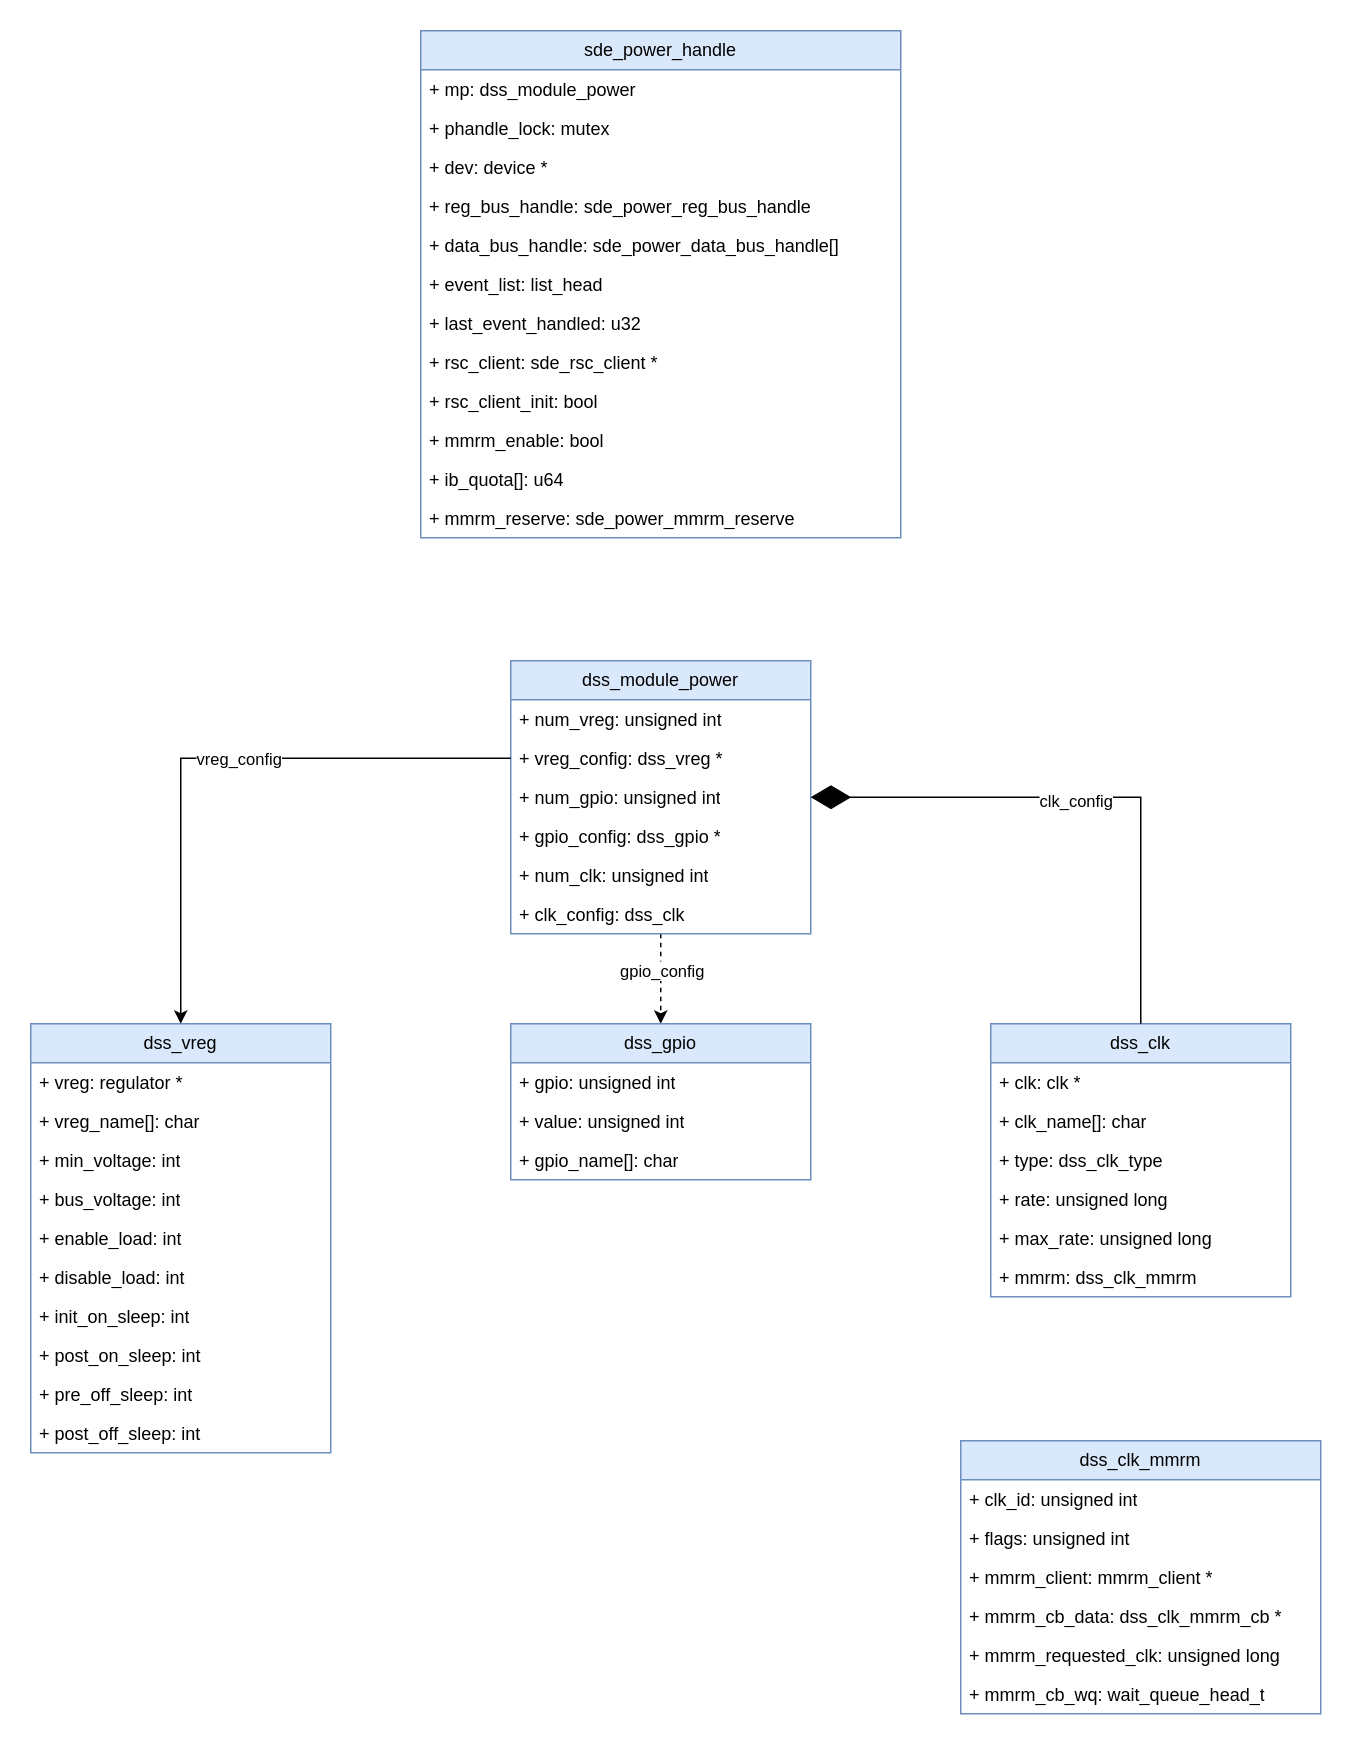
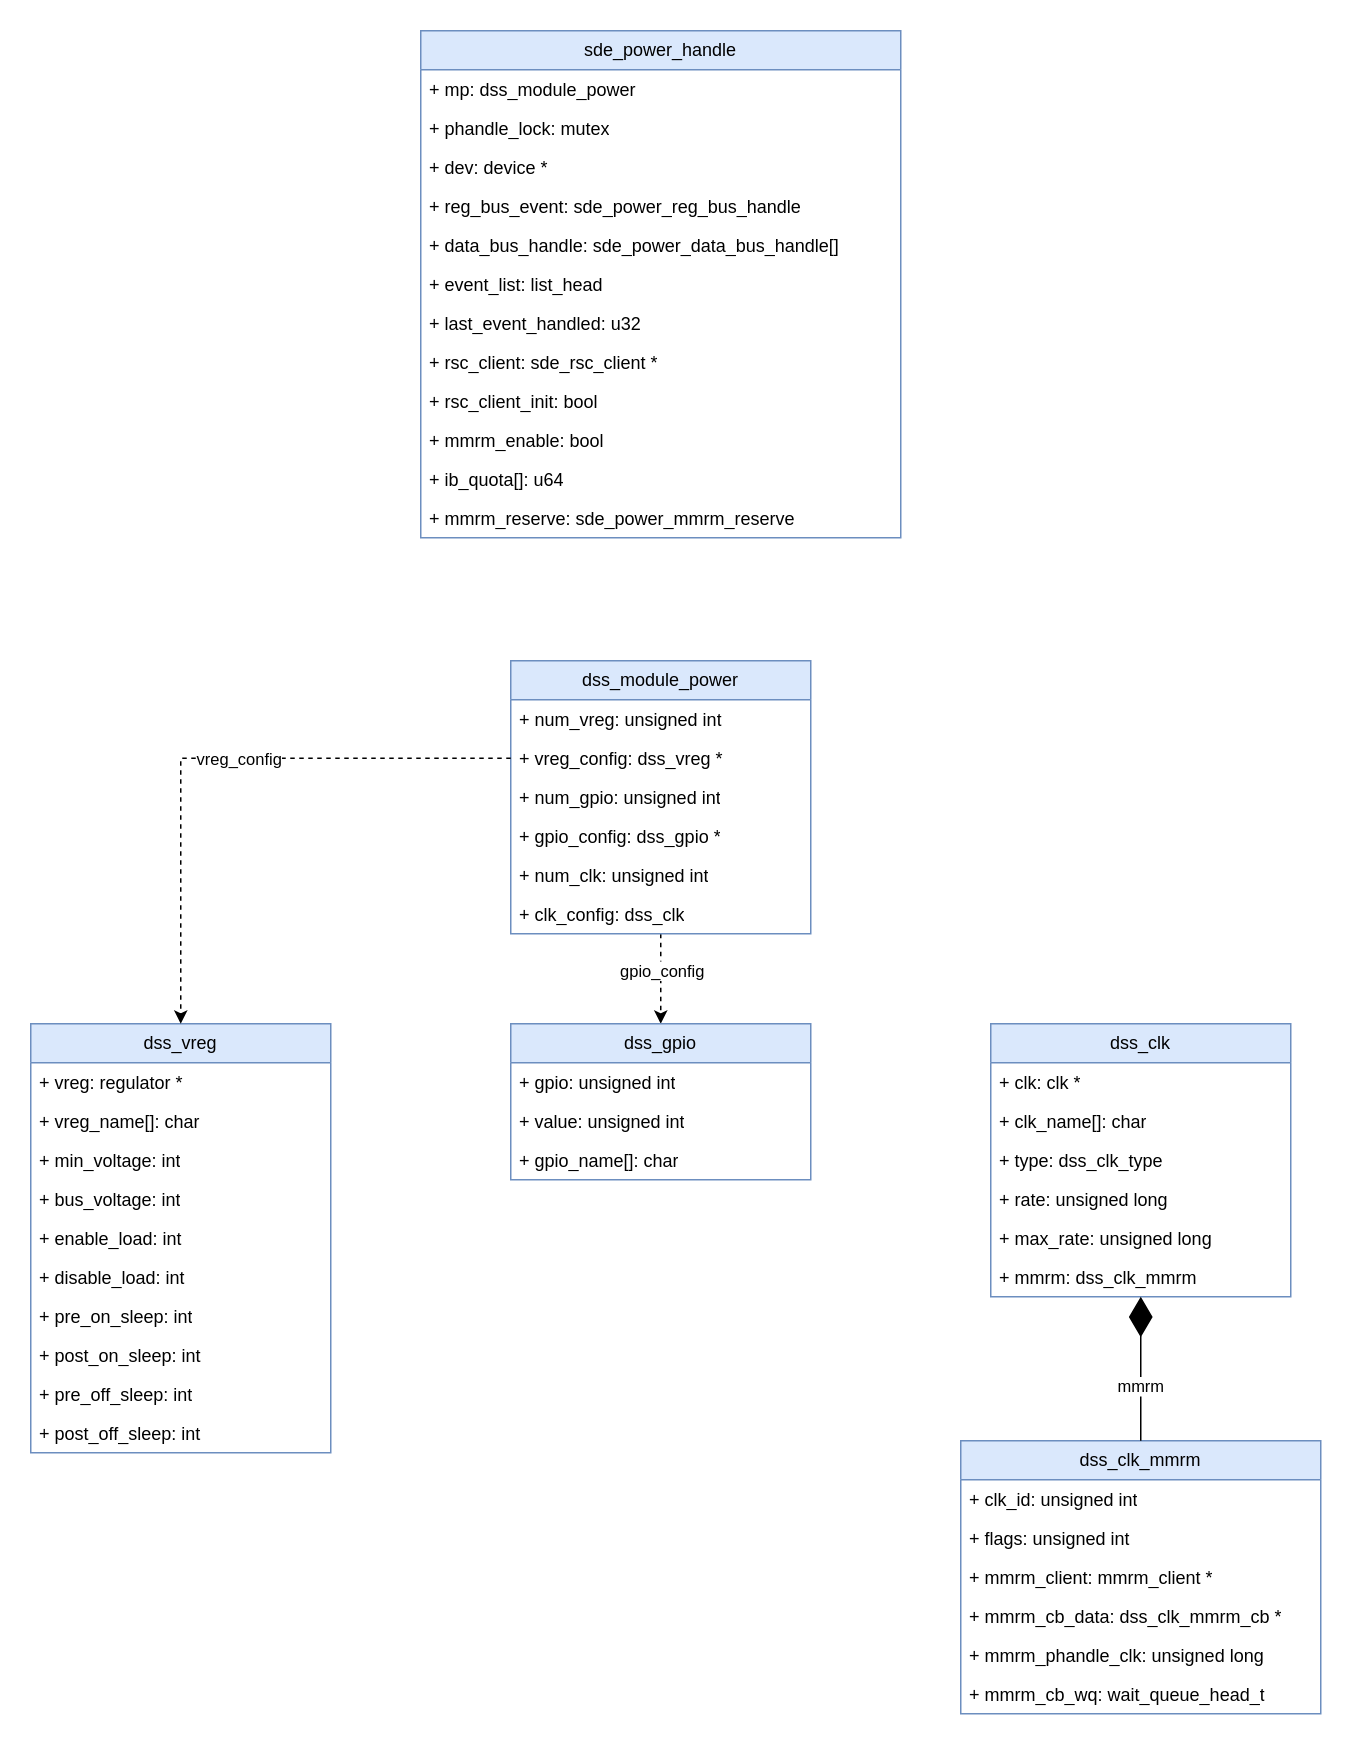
- <mxCell id="46" value="+ reg_bus_handle: sde_power_reg_bus_handle" style="text;strokeColor=none;fillColor=none;align=left;verticalAlign=top;spacingLeft=4;spacingRight=4;overflow=hidden;rotatable=0;points=[[0,0.5],[1,0.5]];portConstraint=eastwest;whiteSpace=wrap;html=1;" vertex="1" parent="42"><mxGeometry y="104" width="320" height="26" as="geometry" /></mxCell>
+ <mxCell id="46" value="+ reg_bus_event: sde_power_reg_bus_handle" style="text;strokeColor=none;fillColor=none;align=left;verticalAlign=top;spacingLeft=4;spacingRight=4;overflow=hidden;rotatable=0;points=[[0,0.5],[1,0.5]];portConstraint=eastwest;whiteSpace=wrap;html=1;" vertex="1" parent="42"><mxGeometry y="104" width="320" height="26" as="geometry" /></mxCell>
- <mxCell id="57" value="" style="endArrow=diamondThin;endFill=1;endSize=24;html=1;rounded=0;" edge="1" parent="1" source="26" target="4"><mxGeometry width="160" relative="1" as="geometry"><mxPoint x="770" y="550" as="sourcePoint" /><mxPoint x="930" y="550" as="targetPoint" /><Array as="points"><mxPoint x="760" y="531" /></Array></mxGeometry></mxCell>
- <mxCell id="58" value="clk_config" style="edgeLabel;html=1;align=center;verticalAlign=middle;resizable=0;points=[];" vertex="1" connectable="0" parent="57"><mxGeometry x="0.051" y="2" relative="1" as="geometry"><mxPoint as="offset" /></mxGeometry></mxCell>
- <mxCell id="40" style="edgeStyle=orthogonalEdgeStyle;rounded=0;orthogonalLoop=1;jettySize=auto;html=1;" edge="1" parent="1" source="6" target="11"><mxGeometry relative="1" as="geometry" /></mxCell>
+ <mxCell id="40" style="edgeStyle=orthogonalEdgeStyle;rounded=0;orthogonalLoop=1;jettySize=auto;html=1;dashed=1;" edge="1" parent="1" source="6" target="11"><mxGeometry relative="1" as="geometry" /></mxCell>
- <mxCell id="18" value="+ init_on_sleep: int" style="text;strokeColor=none;fillColor=none;align=left;verticalAlign=top;spacingLeft=4;spacingRight=4;overflow=hidden;rotatable=0;points=[[0,0.5],[1,0.5]];portConstraint=eastwest;whiteSpace=wrap;html=1;" vertex="1" parent="11"><mxGeometry y="182" width="200" height="26" as="geometry" /></mxCell>
+ <mxCell id="18" value="+ pre_on_sleep: int" style="text;strokeColor=none;fillColor=none;align=left;verticalAlign=top;spacingLeft=4;spacingRight=4;overflow=hidden;rotatable=0;points=[[0,0.5],[1,0.5]];portConstraint=eastwest;whiteSpace=wrap;html=1;" vertex="1" parent="11"><mxGeometry y="182" width="200" height="26" as="geometry" /></mxCell>
+ <mxCell id="55" value="" style="endArrow=diamondThin;endFill=1;endSize=24;html=1;rounded=0;" edge="1" parent="1" source="33" target="26"><mxGeometry width="160" relative="1" as="geometry"><mxPoint x="720" y="570" as="sourcePoint" /><mxPoint x="880" y="570" as="targetPoint" /></mxGeometry></mxCell>
+ <mxCell id="56" value="mmrm" style="edgeLabel;html=1;align=center;verticalAlign=middle;resizable=0;points=[];" vertex="1" connectable="0" parent="55"><mxGeometry x="-0.229" y="1" relative="1" as="geometry"><mxPoint as="offset" /></mxGeometry></mxCell>
- <mxCell id="38" value="+ mmrm_requested_clk: unsigned long" style="text;strokeColor=none;fillColor=none;align=left;verticalAlign=top;spacingLeft=4;spacingRight=4;overflow=hidden;rotatable=0;points=[[0,0.5],[1,0.5]];portConstraint=eastwest;whiteSpace=wrap;html=1;" vertex="1" parent="33"><mxGeometry y="130" width="240" height="26" as="geometry" /></mxCell>
+ <mxCell id="38" value="+ mmrm_phandle_clk: unsigned long" style="text;strokeColor=none;fillColor=none;align=left;verticalAlign=top;spacingLeft=4;spacingRight=4;overflow=hidden;rotatable=0;points=[[0,0.5],[1,0.5]];portConstraint=eastwest;whiteSpace=wrap;html=1;" vertex="1" parent="33"><mxGeometry y="130" width="240" height="26" as="geometry" /></mxCell>
